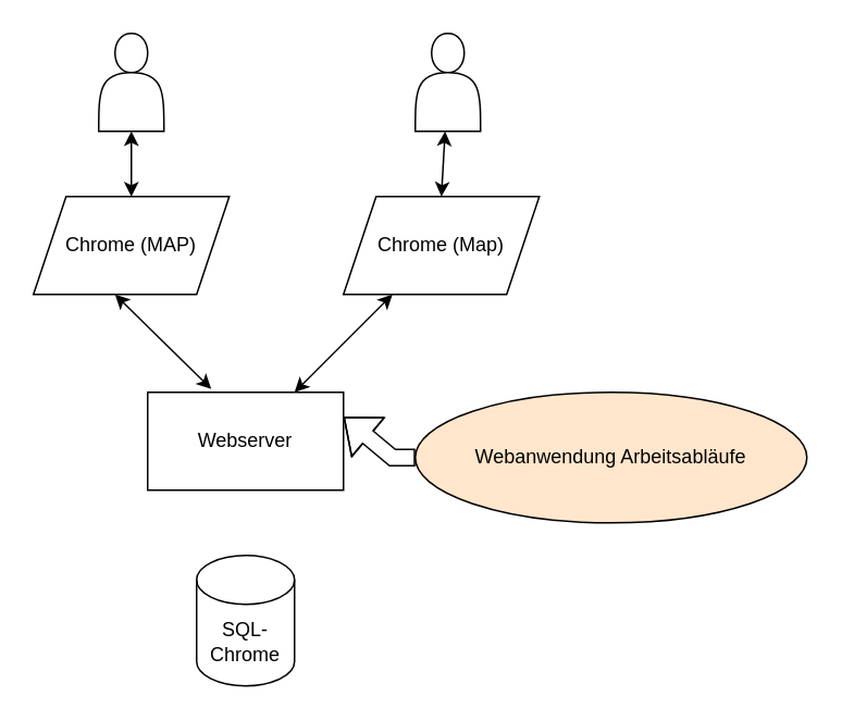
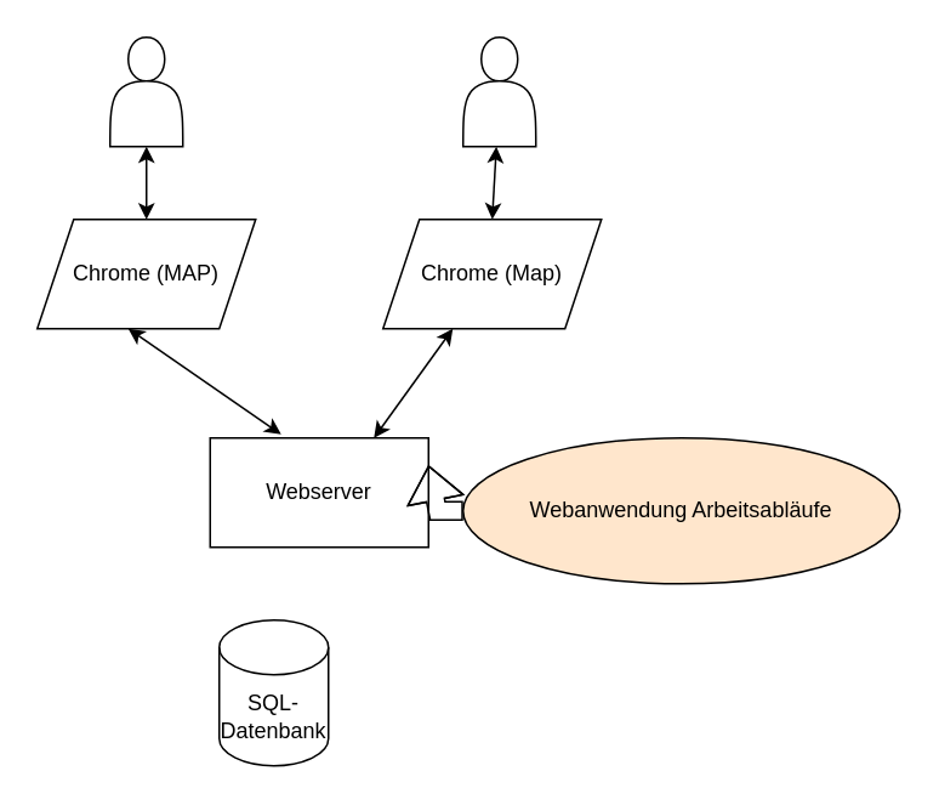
- <mxCell id="3" value="Webserver" style="rounded=0;whiteSpace=wrap;html=1;" vertex="1" parent="1"><mxGeometry x="90" y="240" width="120" height="60" as="geometry" /></mxCell>
+ <mxCell id="3" value="Webserver" style="rounded=0;whiteSpace=wrap;html=1;" vertex="1" parent="1"><mxGeometry x="115" y="240" width="120" height="60" as="geometry" /></mxCell>
- <mxCell id="2" value="SQL-Chrome" style="shape=cylinder3;whiteSpace=wrap;html=1;boundedLbl=1;backgroundOutline=1;size=15;" vertex="1" parent="1"><mxGeometry x="120" y="340" width="60" height="80" as="geometry" /></mxCell>
+ <mxCell id="2" value="SQL-Datenbank" style="shape=cylinder3;whiteSpace=wrap;html=1;boundedLbl=1;backgroundOutline=1;size=15;" vertex="1" parent="1"><mxGeometry x="120" y="340" width="60" height="80" as="geometry" /></mxCell>
